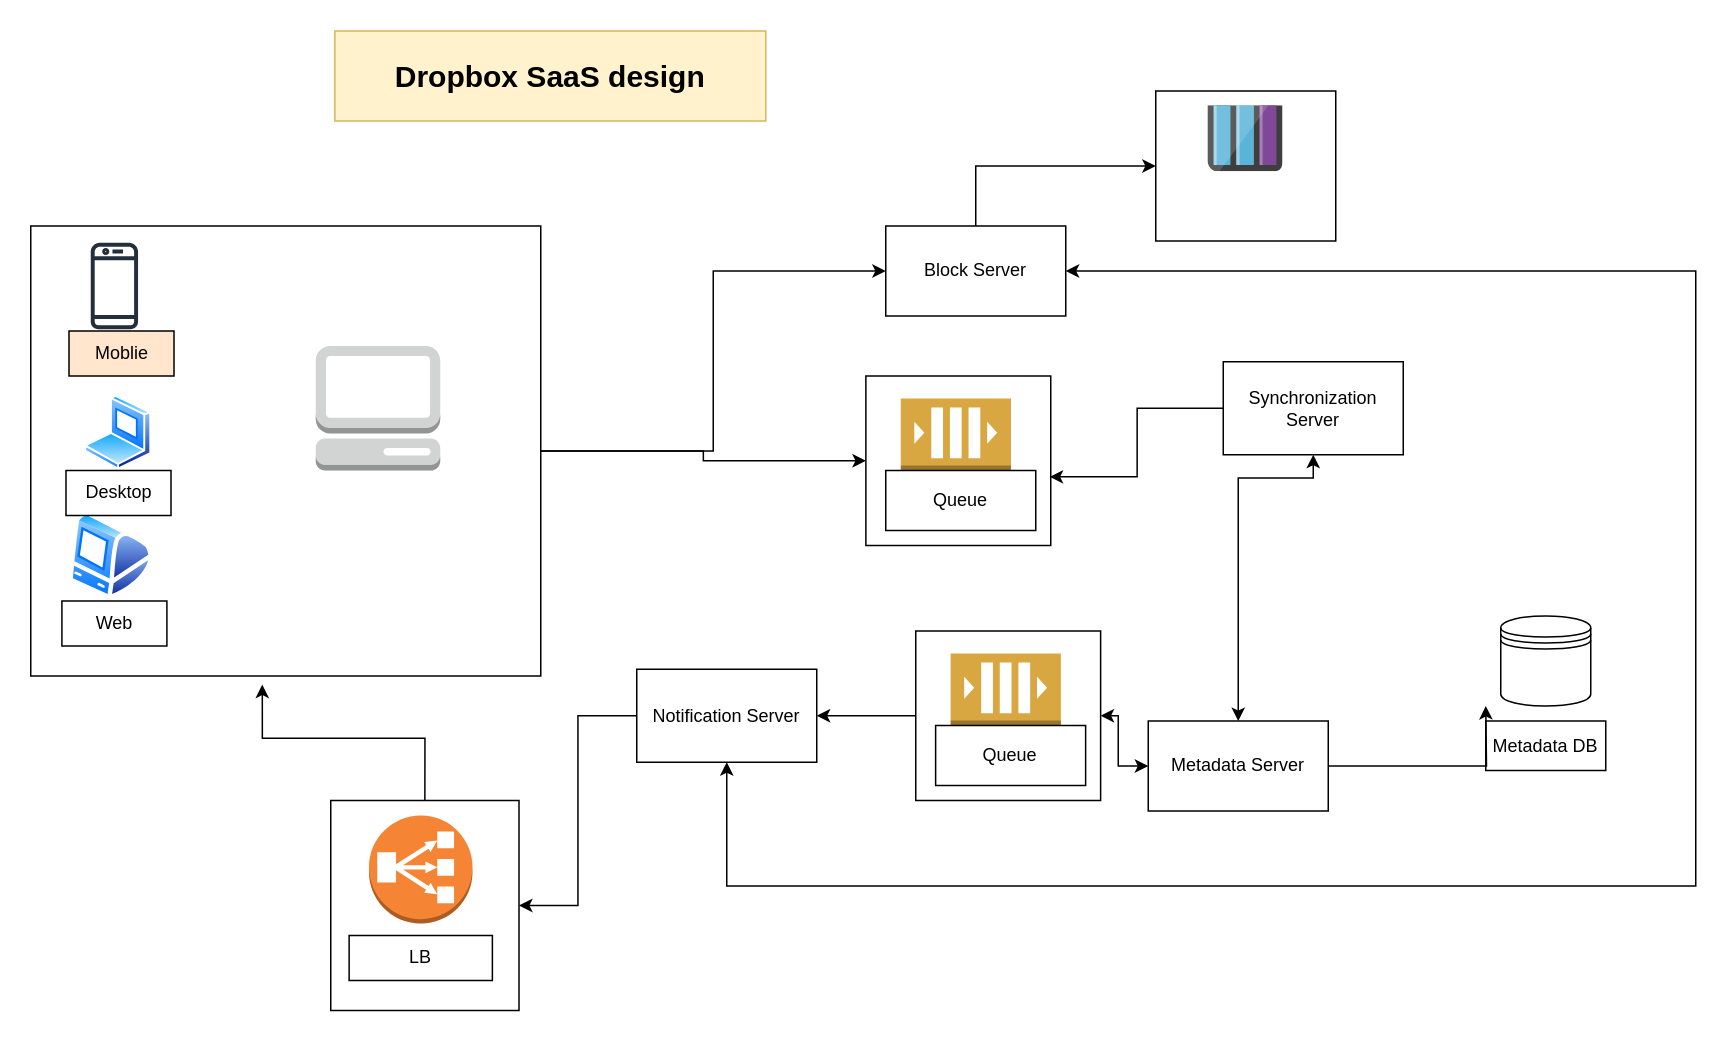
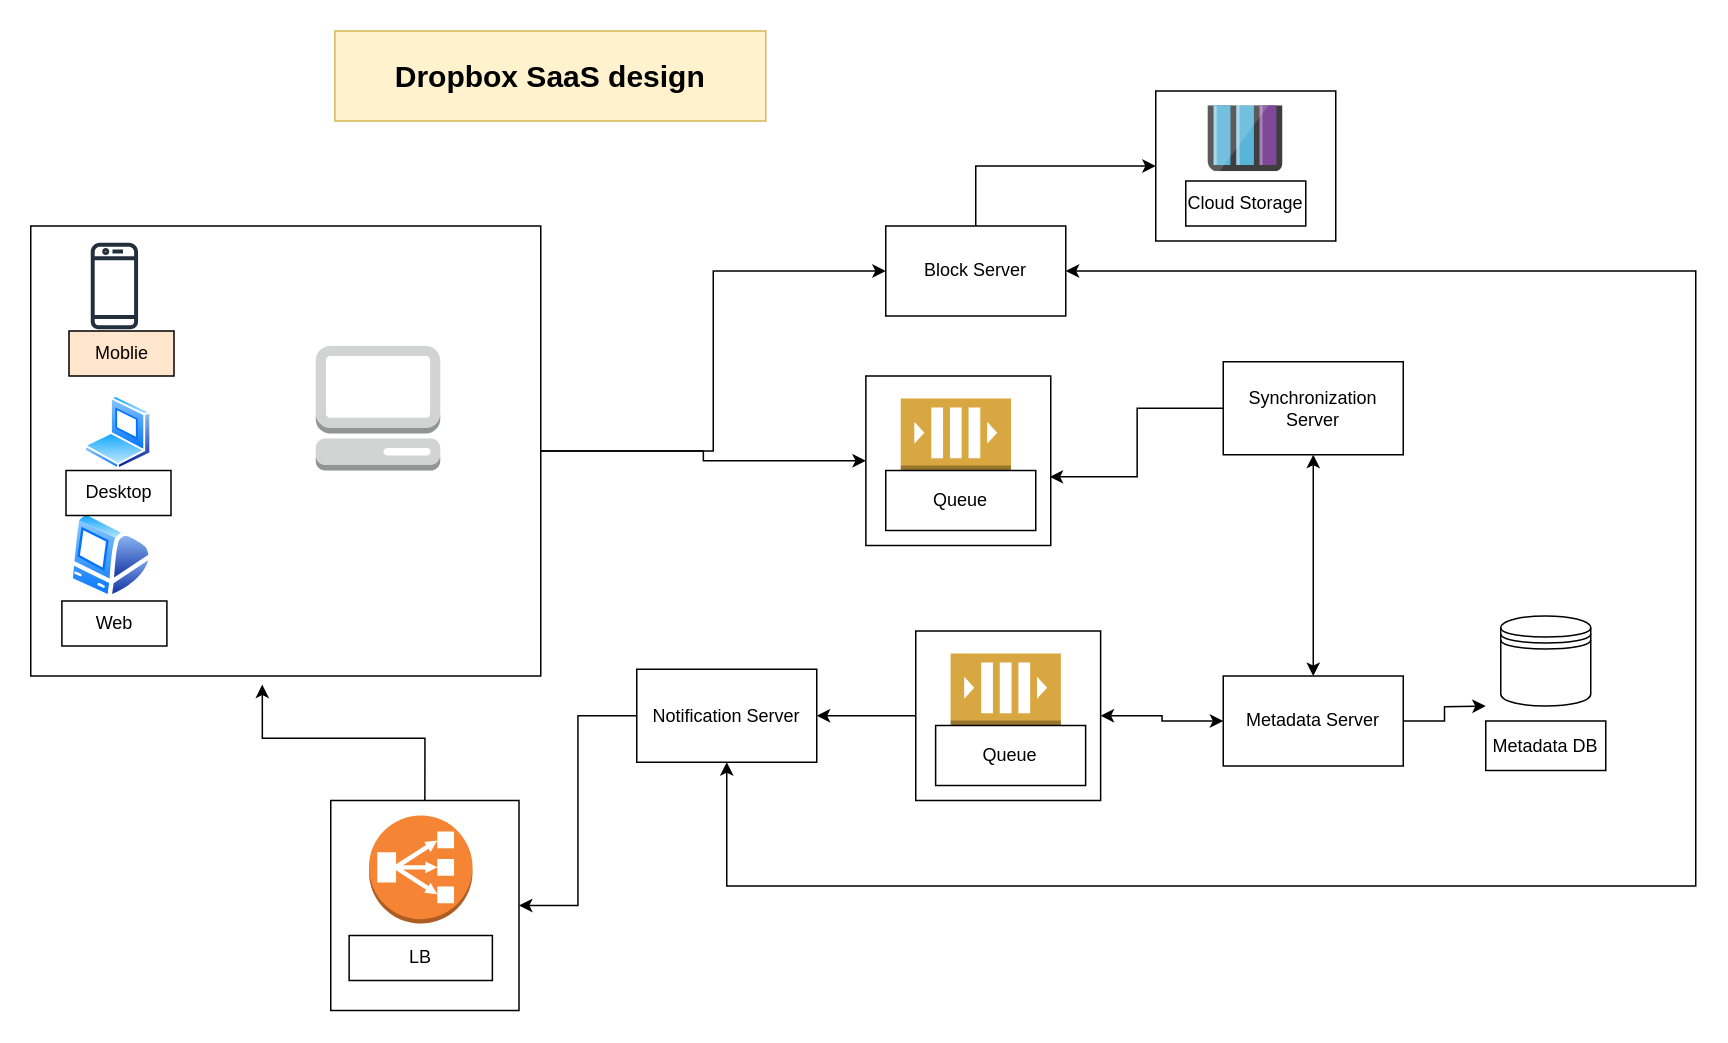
+ <mxCell id="38" value="Cloud Storage" style="whiteSpace=wrap;html=1;shadow=0;fillColor=none;" vertex="1" parent="36"><mxGeometry x="20" y="60" width="80" height="30" as="geometry" /></mxCell>
- <mxCell id="20" value="Metadata Server" style="whiteSpace=wrap;html=1;shadow=0;fillColor=none;" vertex="1" parent="1"><mxGeometry x="765" y="480" width="120" height="60" as="geometry" /></mxCell>
+ <mxCell id="20" value="Metadata Server" style="whiteSpace=wrap;html=1;shadow=0;fillColor=none;" vertex="1" parent="1"><mxGeometry x="815" y="450" width="120" height="60" as="geometry" /></mxCell>
